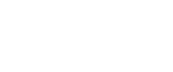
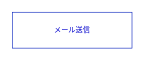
+ <mxCell id="2" value="&lt;font color=&quot;#0000cc&quot;&gt;&lt;span style=&quot;background-color: rgb(255, 255, 255);&quot;&gt;メール送信&lt;/span&gt;&lt;/font&gt;" style="text;strokeColor=#001DBC;align=center;fillColor=none;html=1;verticalAlign=middle;whiteSpace=wrap;rounded=0;fontColor=#ffffff;" parent="1" vertex="1"><mxGeometry x="20" y="20" width="200" height="60" as="geometry" /></mxCell>
